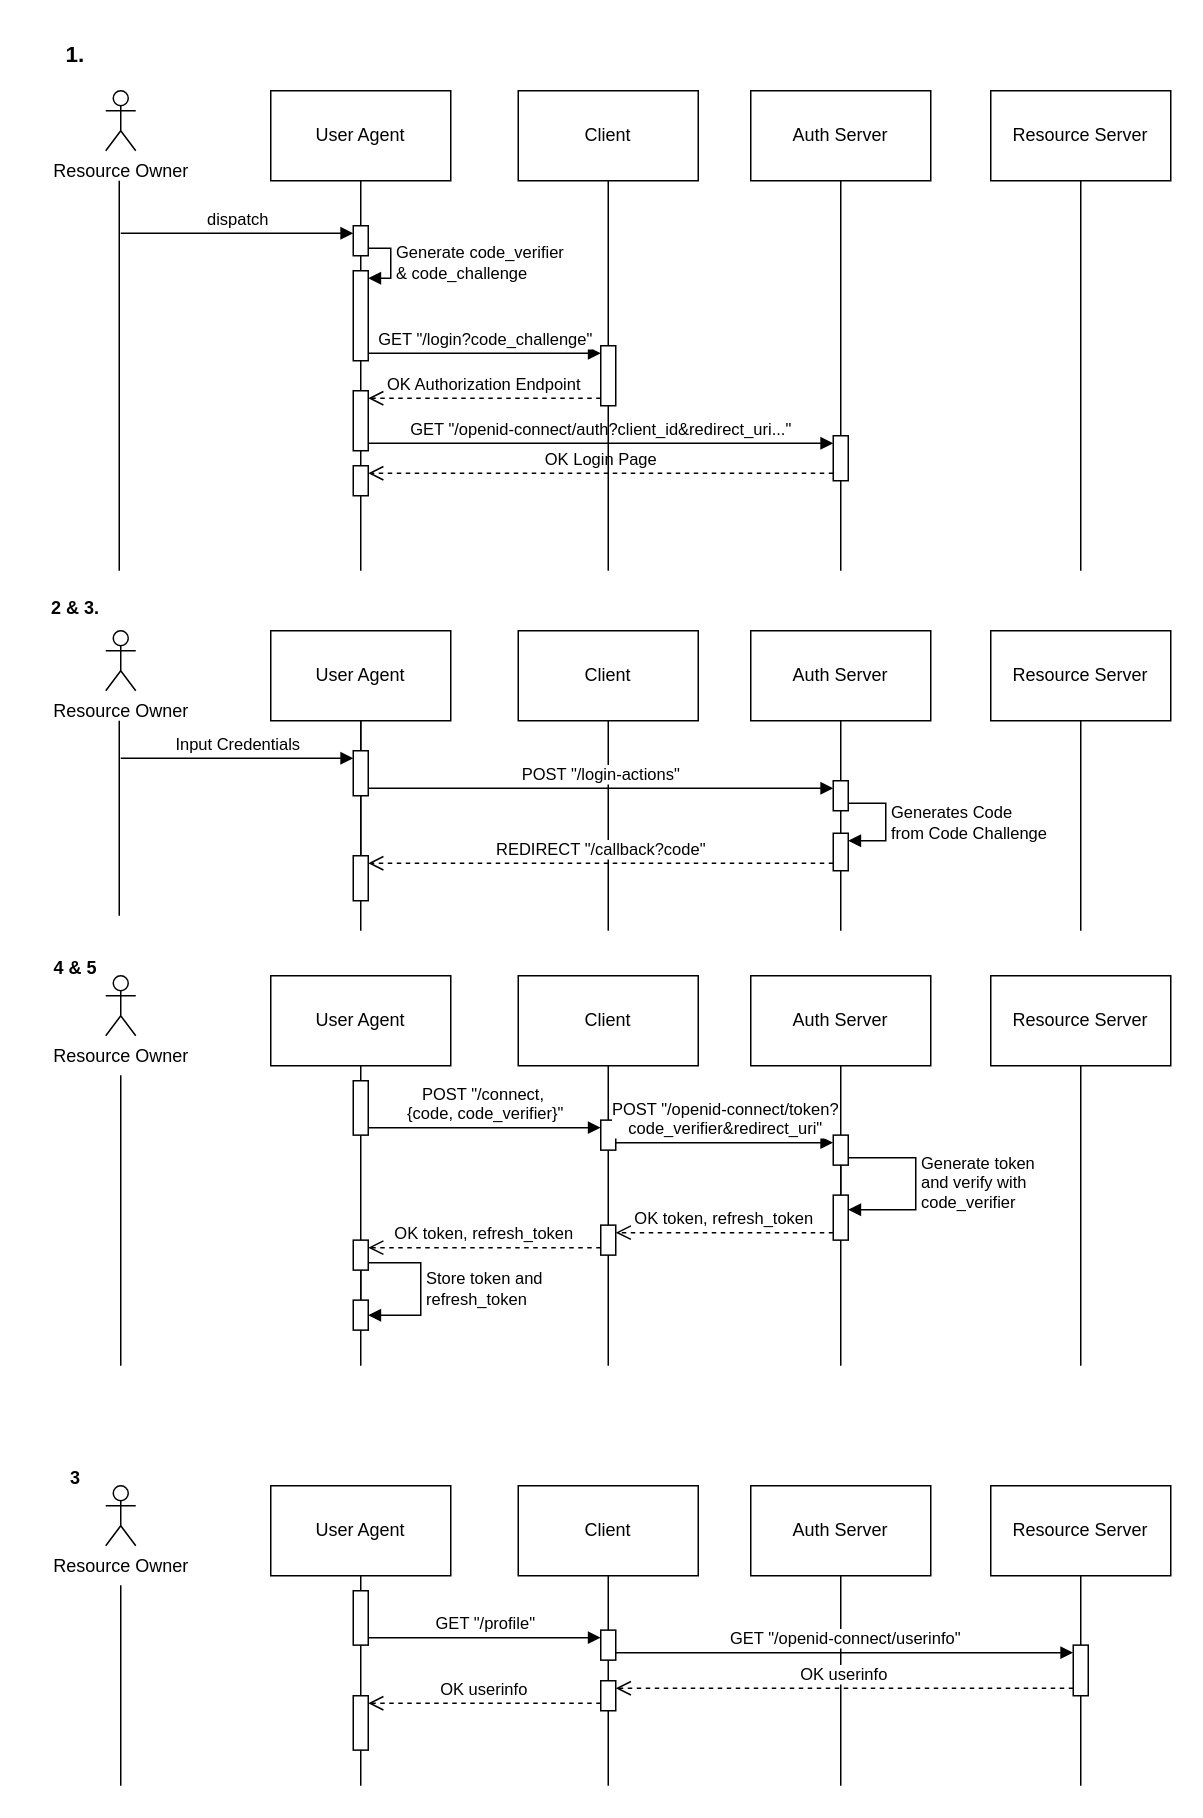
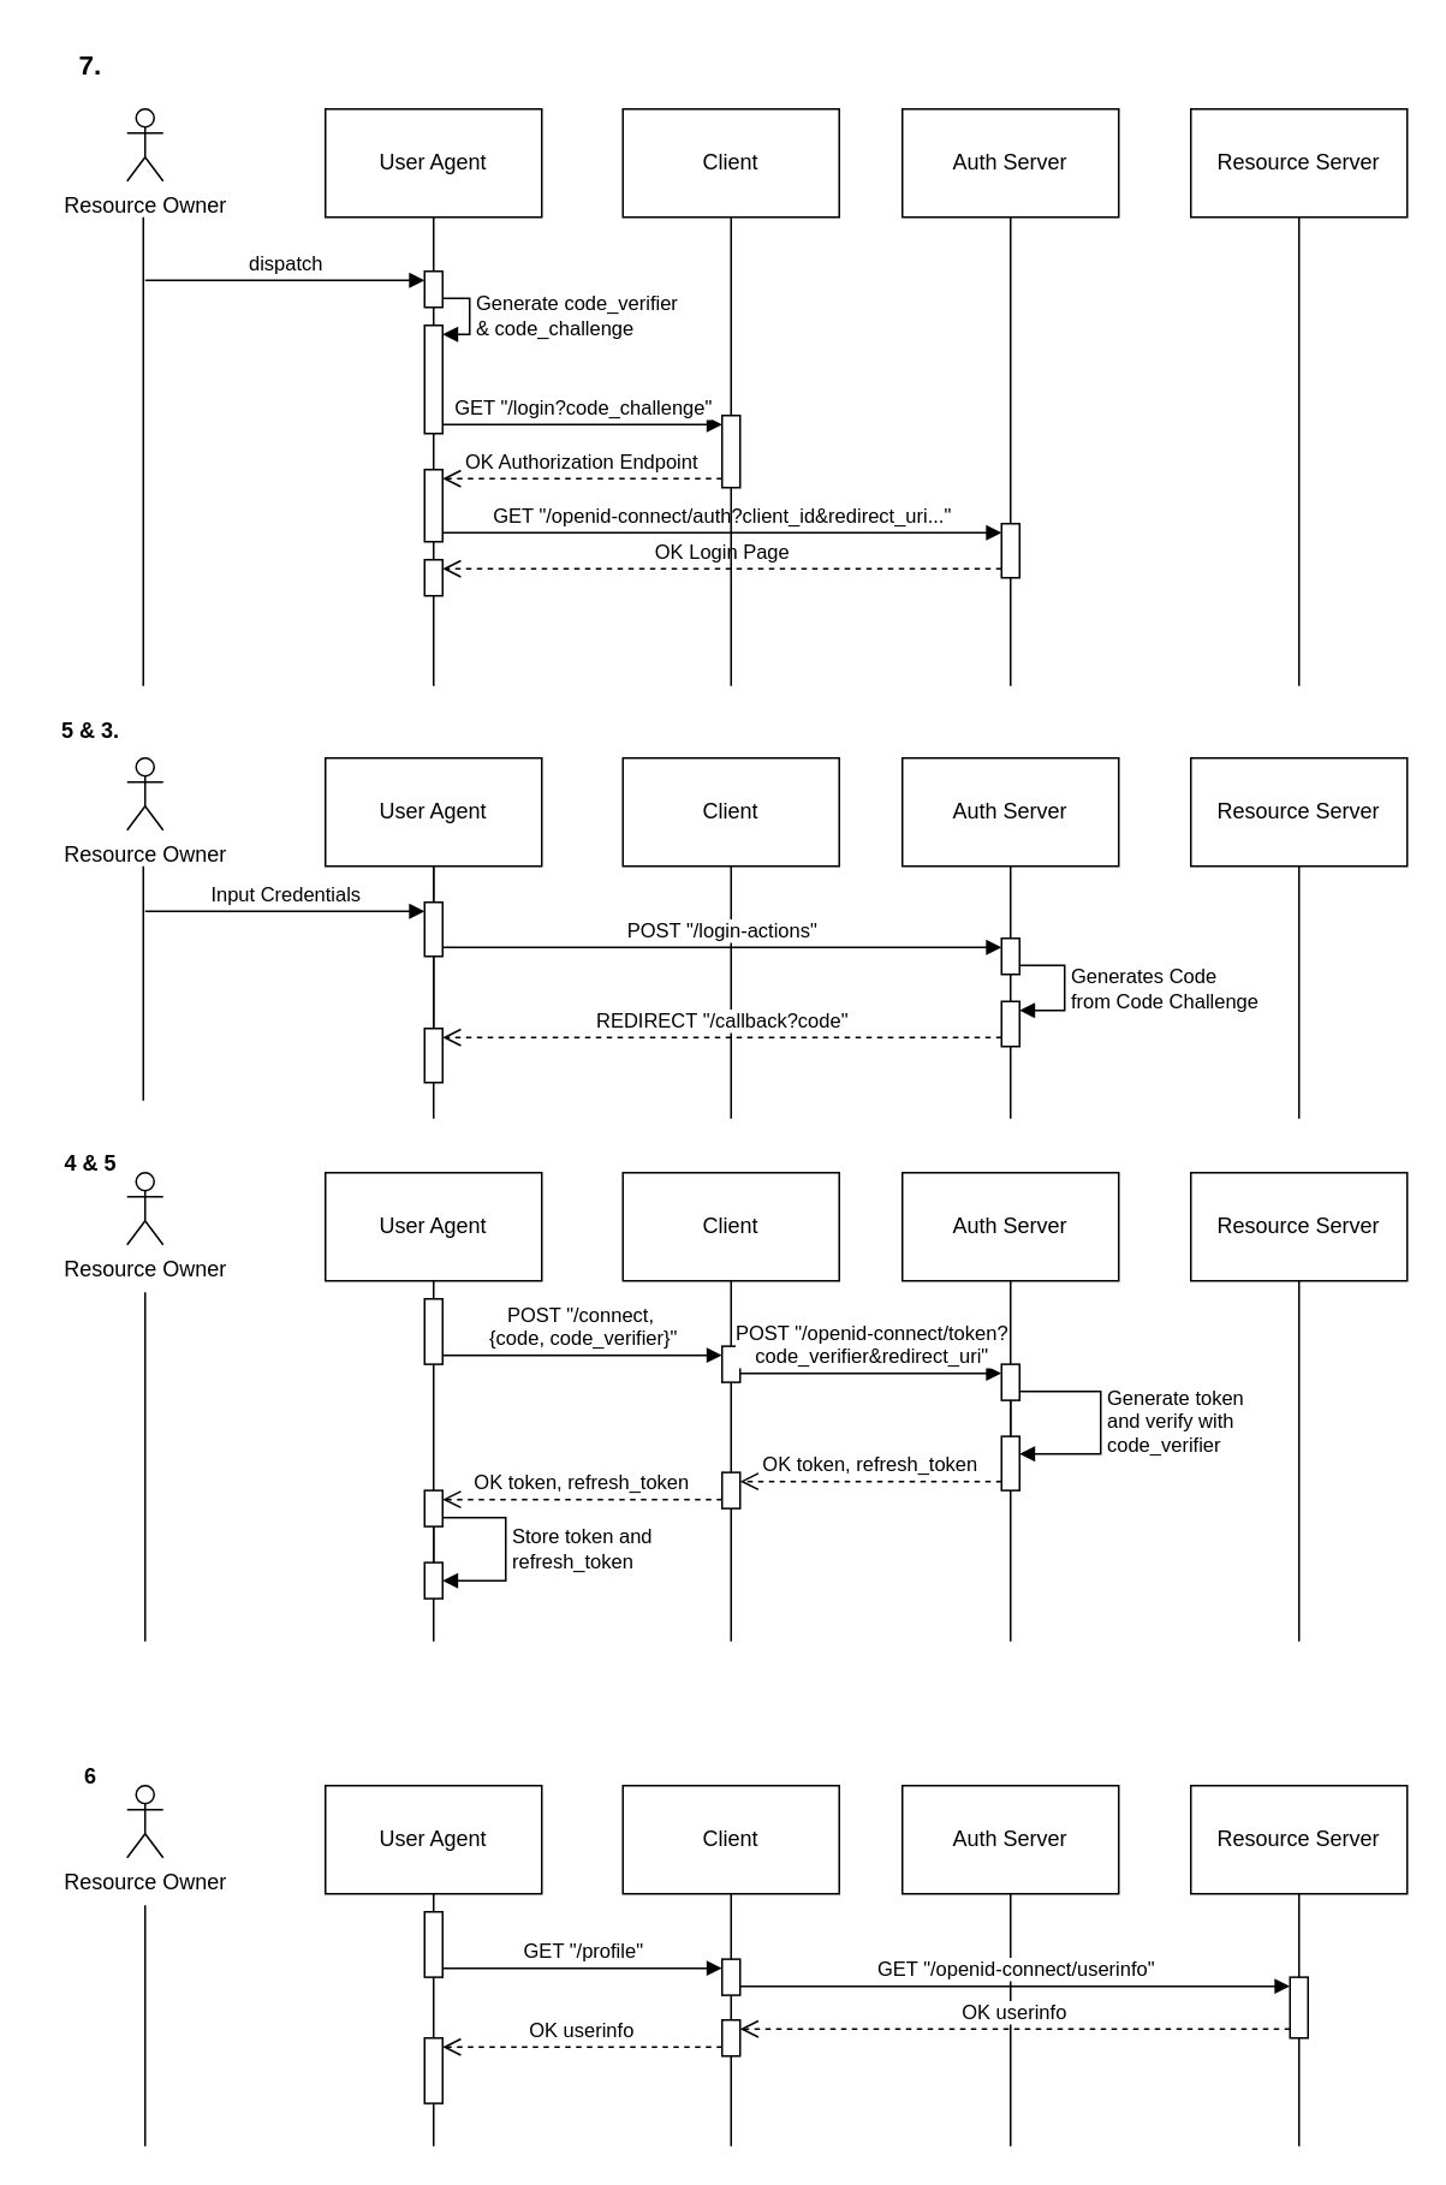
- <mxCell id="72" value="&lt;b style=&quot;font-size: 15px;&quot;&gt;1.&lt;br&gt;&lt;/b&gt;" style="text;html=1;align=center;verticalAlign=middle;whiteSpace=wrap;rounded=0;" vertex="1" parent="1"><mxGeometry x="20" y="20" width="60" height="30" as="geometry" /></mxCell>
+ <mxCell id="72" value="&lt;b style=&quot;font-size: 15px;&quot;&gt;7.&lt;br&gt;&lt;/b&gt;" style="text;html=1;align=center;verticalAlign=middle;whiteSpace=wrap;rounded=0;" vertex="1" parent="1"><mxGeometry x="20" y="20" width="60" height="30" as="geometry" /></mxCell>
- <mxCell id="73" value="&lt;b&gt;2 &amp;amp; 3.&lt;/b&gt;" style="text;html=1;align=center;verticalAlign=middle;whiteSpace=wrap;rounded=0;" vertex="1" parent="1"><mxGeometry x="20" y="390" width="60" height="30" as="geometry" /></mxCell>
+ <mxCell id="73" value="&lt;b&gt;5 &amp;amp; 3.&lt;/b&gt;" style="text;html=1;align=center;verticalAlign=middle;whiteSpace=wrap;rounded=0;" vertex="1" parent="1"><mxGeometry x="20" y="390" width="60" height="30" as="geometry" /></mxCell>
- <mxCell id="100" value="&lt;b&gt;3&lt;/b&gt;" style="text;html=1;align=center;verticalAlign=middle;whiteSpace=wrap;rounded=0;" vertex="1" parent="1"><mxGeometry x="20" y="970" width="60" height="30" as="geometry" /></mxCell>
+ <mxCell id="100" value="&lt;b&gt;6&lt;/b&gt;" style="text;html=1;align=center;verticalAlign=middle;whiteSpace=wrap;rounded=0;" vertex="1" parent="1"><mxGeometry x="20" y="970" width="60" height="30" as="geometry" /></mxCell>
